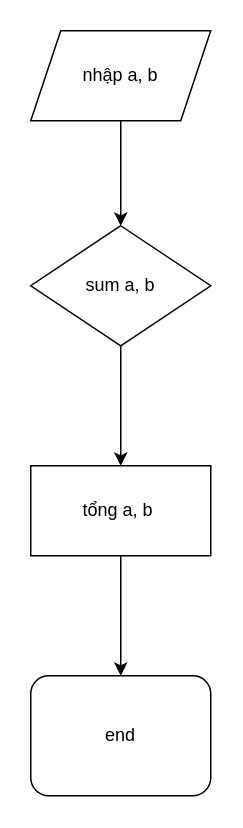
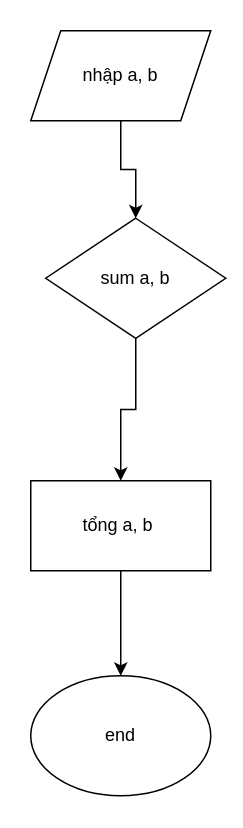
- <mxCell id="5" value="sum a, b" style="rhombus;whiteSpace=wrap;html=1;" vertex="1" parent="1"><mxGeometry x="20" y="150" width="120" height="80" as="geometry" /></mxCell>
+ <mxCell id="5" value="sum a, b" style="rhombus;whiteSpace=wrap;html=1;" vertex="1" parent="1"><mxGeometry x="30" y="145" width="120" height="80" as="geometry" /></mxCell>
- <mxCell id="7" value="tổng a, b&amp;nbsp;" style="whiteSpace=wrap;html=1;" vertex="1" parent="1"><mxGeometry x="20" y="310" width="120" height="60" as="geometry" /></mxCell>
+ <mxCell id="7" value="tổng a, b&amp;nbsp;" style="whiteSpace=wrap;html=1;" vertex="1" parent="1"><mxGeometry x="20" y="320" width="120" height="60" as="geometry" /></mxCell>
- <mxCell id="8" value="end" style="whiteSpace=wrap;html=1;rounded=1;" vertex="1" parent="1"><mxGeometry x="20" y="450" width="120" height="80" as="geometry" /></mxCell>
+ <mxCell id="8" value="end" style="ellipse;whiteSpace=wrap;html=1;" vertex="1" parent="1"><mxGeometry x="20" y="450" width="120" height="80" as="geometry" /></mxCell>
